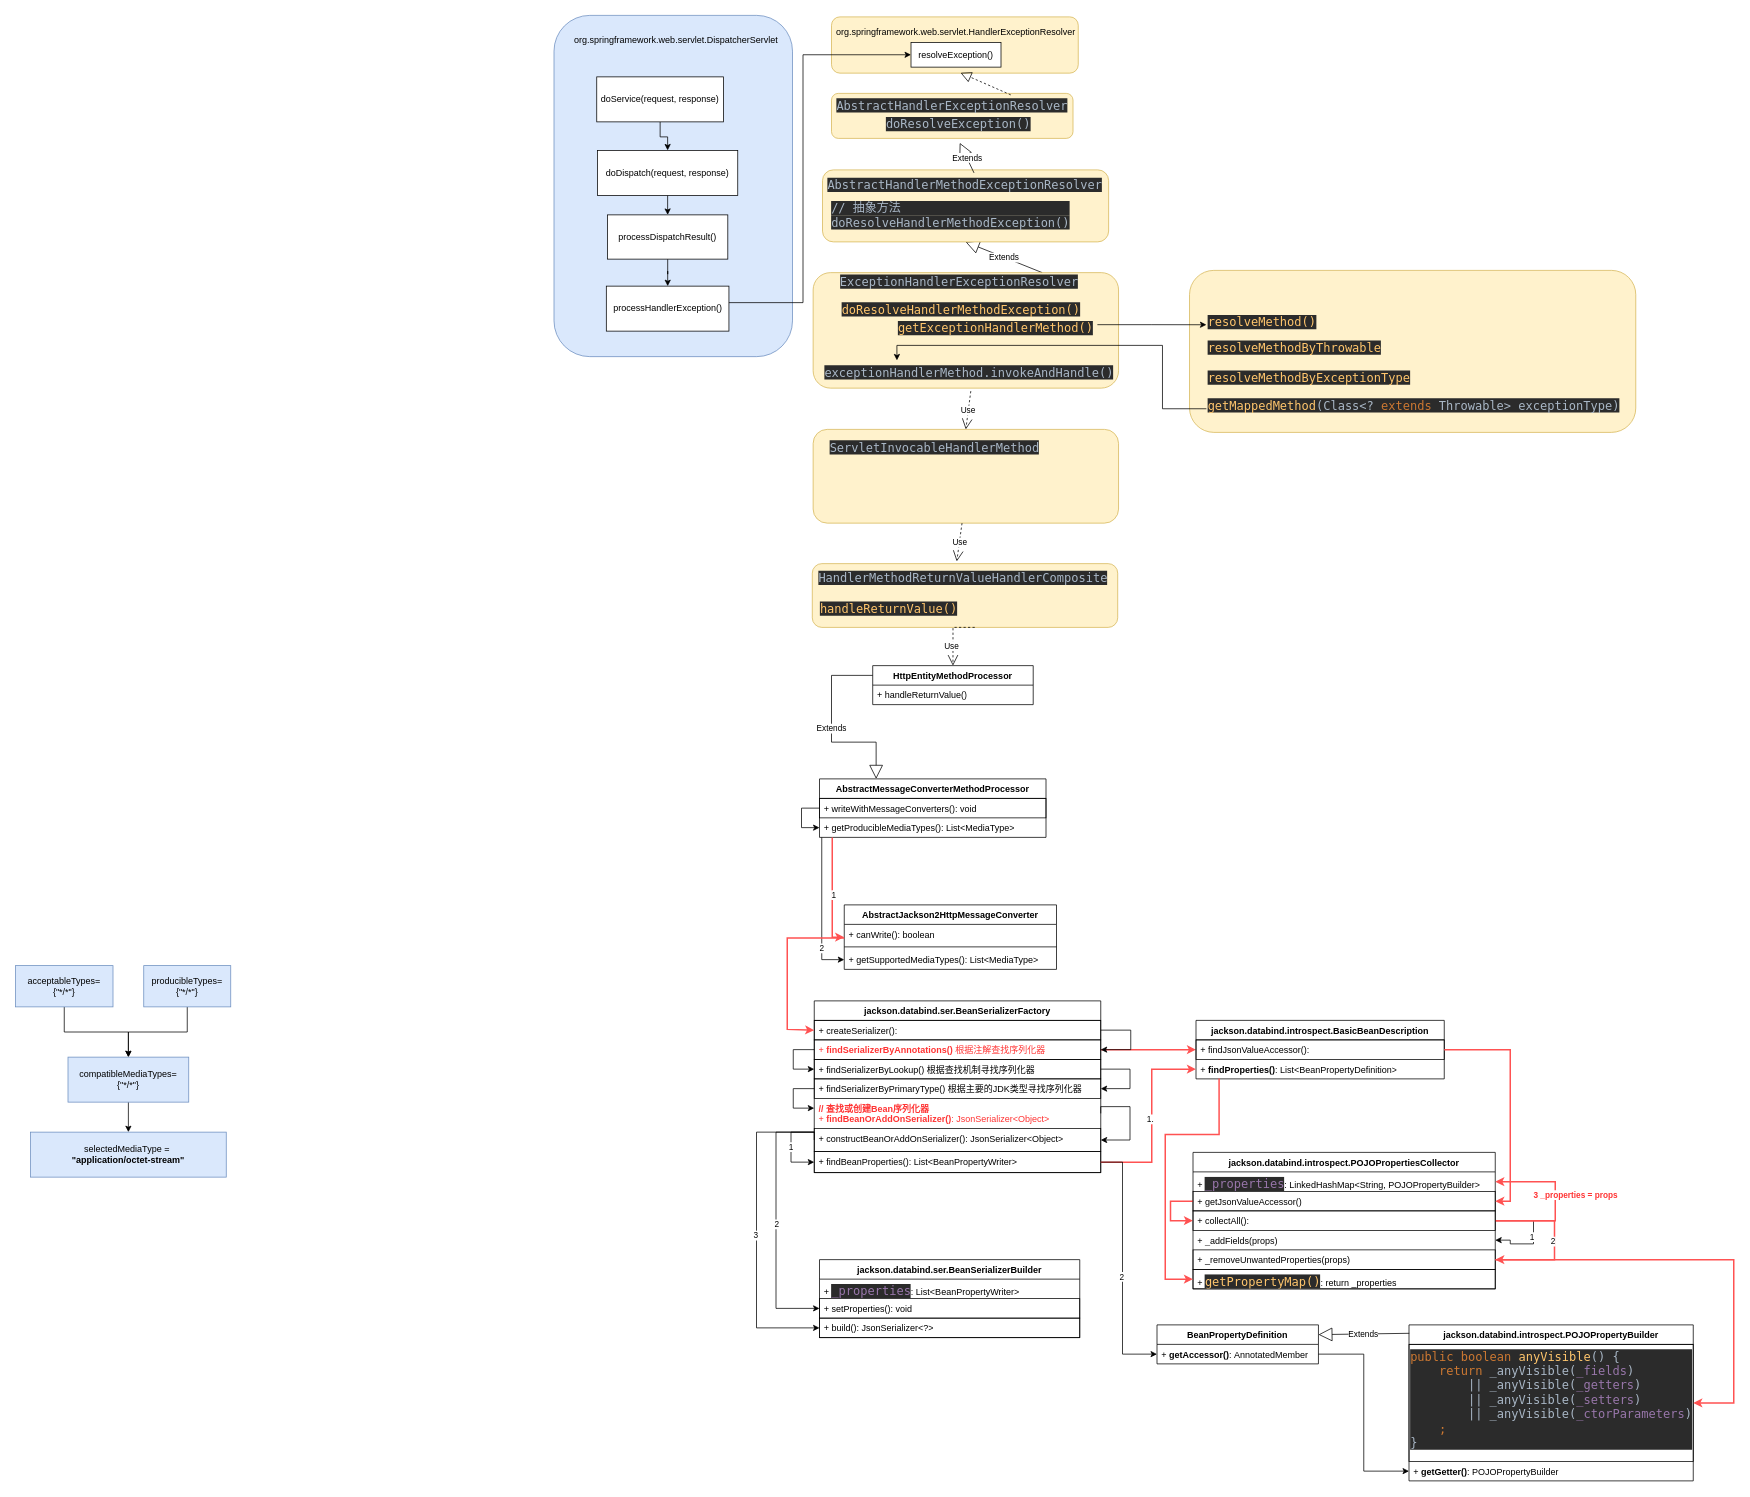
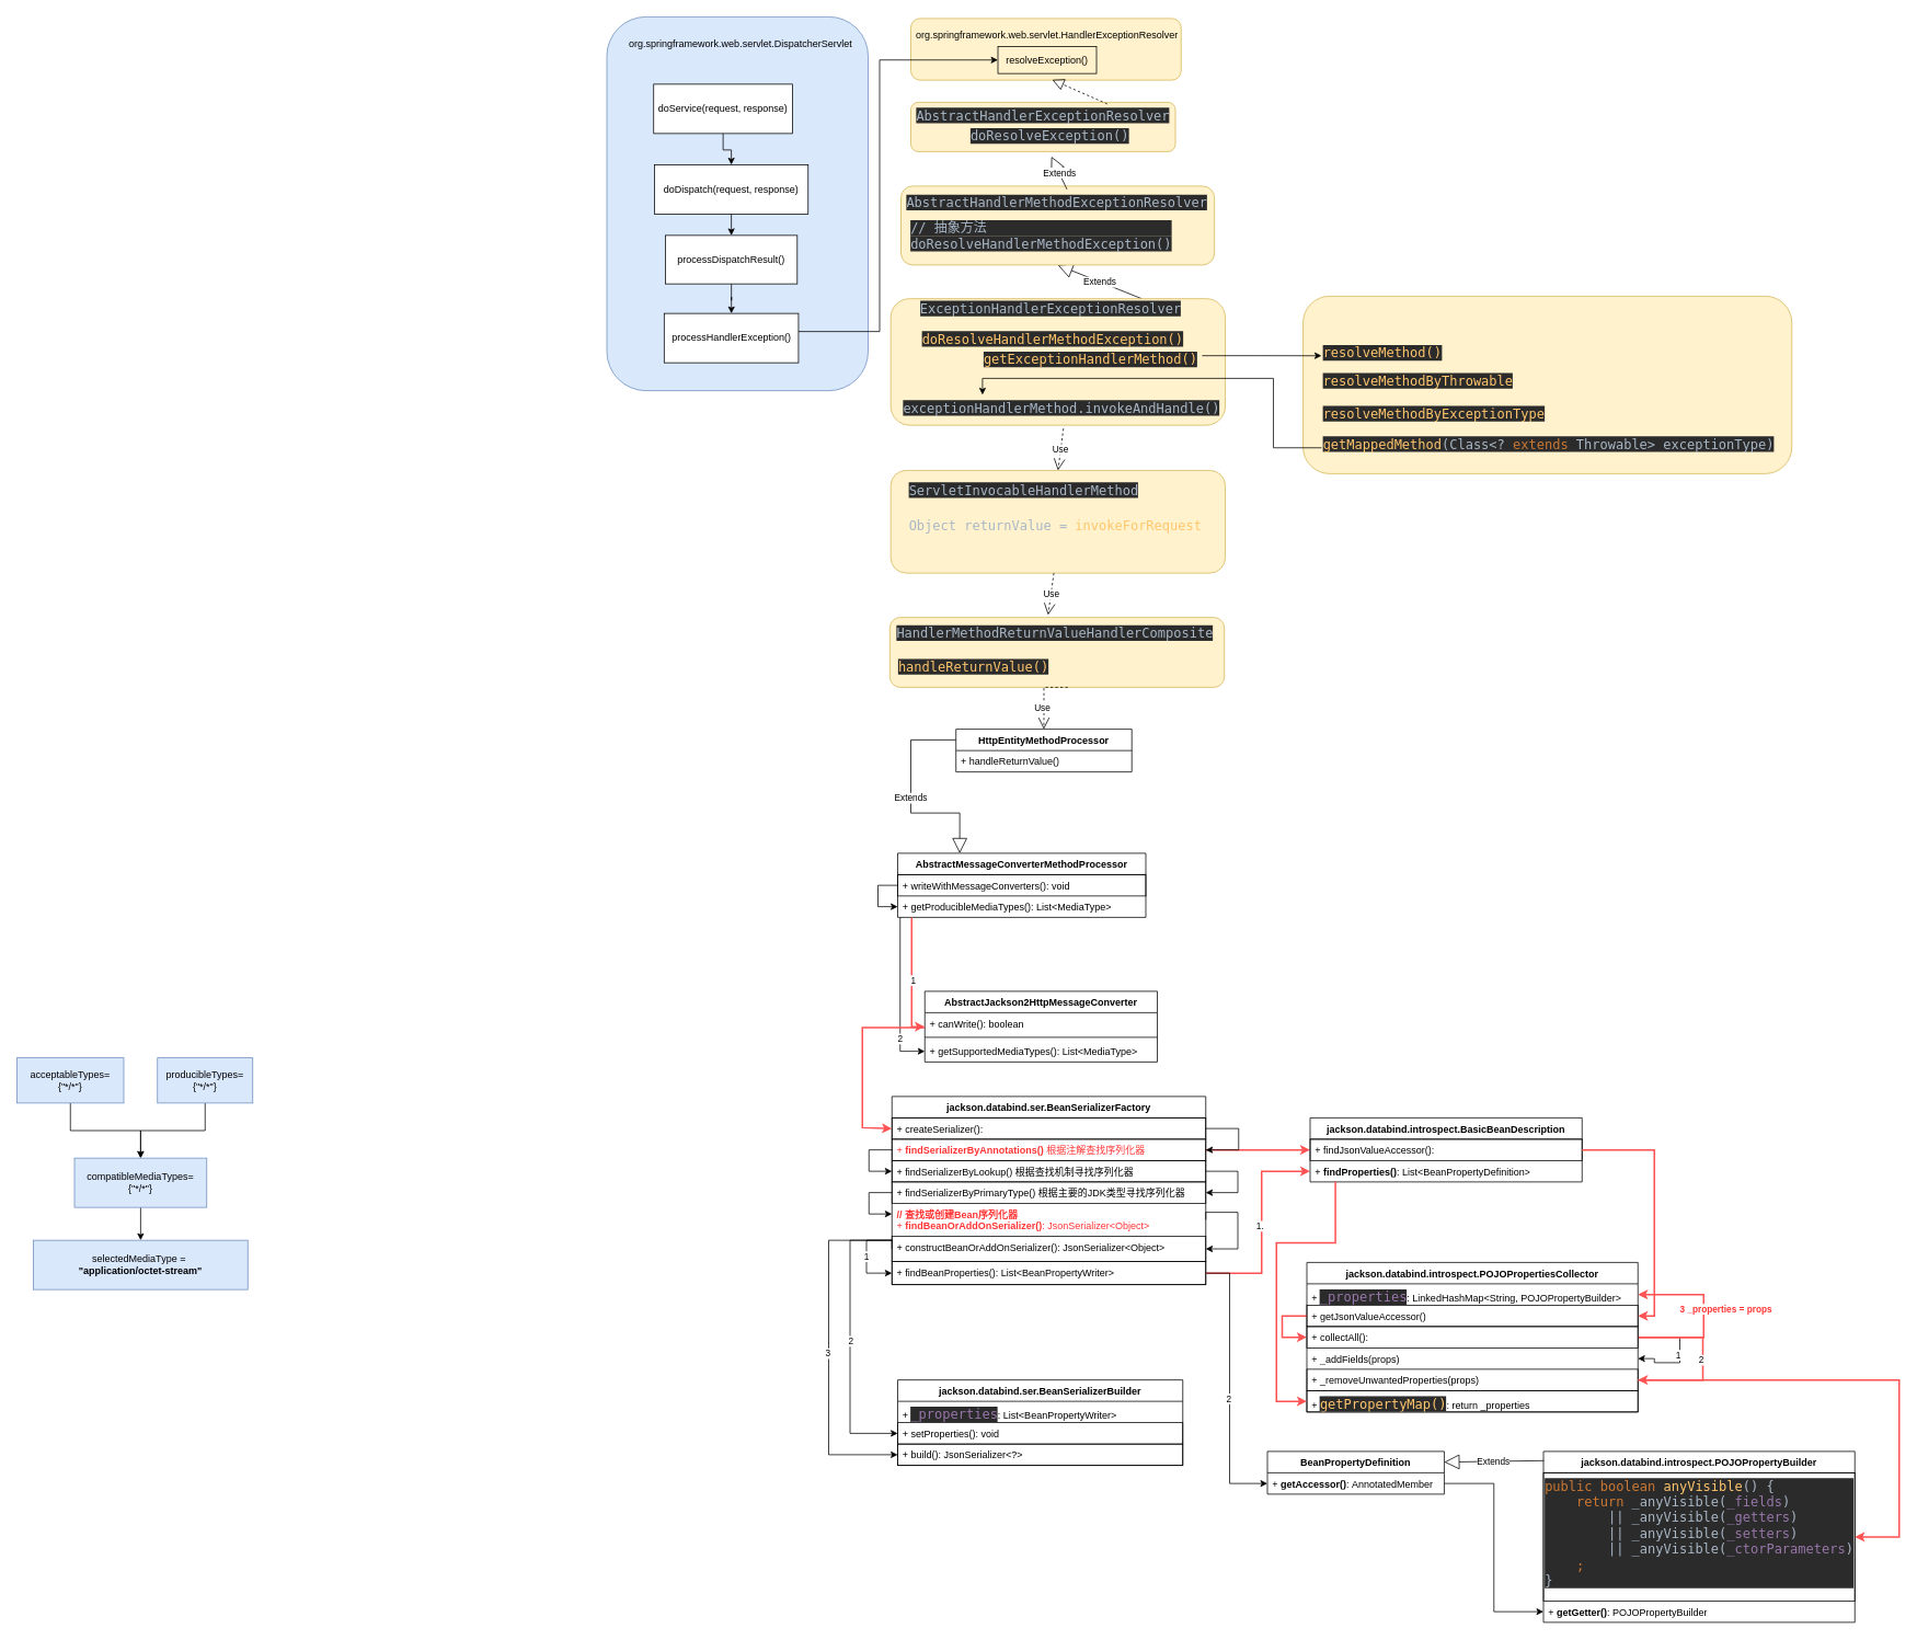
- <mxCell id="16" value="resolveException()" style="whiteSpace=wrap;html=1;rounded=0;" parent="1" vertex="1"><mxGeometry x="1214" y="56" width="120" height="33" as="geometry" /></mxCell>
+ <mxCell id="16" value="resolveException()" style="whiteSpace=wrap;html=1;rounded=0;fillColor=#fff2cc;" parent="1" vertex="1"><mxGeometry x="1214" y="56" width="120" height="33" as="geometry" /></mxCell>
+ <mxCell id="42" value="&lt;span style=&quot;forced-color-adjust: none; color: rgb(169, 183, 198); font-family: &amp;quot;MesloLGS NF&amp;quot;, monospace; font-size: 12pt; font-style: normal; font-variant-ligatures: normal; font-variant-caps: normal; font-weight: 400; letter-spacing: normal; orphans: 2; text-align: center; text-indent: 0px; text-transform: none; widows: 2; word-spacing: 0px; -webkit-text-stroke-width: 0px; white-space: pre; text-decoration-thickness: initial; text-decoration-style: initial; text-decoration-color: initial;&quot;&gt;Object returnValue = &lt;/span&gt;&lt;span style=&quot;forced-color-adjust: none; font-family: &amp;quot;MesloLGS NF&amp;quot;, monospace; font-size: 16px; font-style: normal; font-variant-ligatures: normal; font-variant-caps: normal; font-weight: 400; letter-spacing: normal; orphans: 2; text-align: center; text-indent: 0px; text-transform: none; widows: 2; word-spacing: 0px; -webkit-text-stroke-width: 0px; white-space: pre; text-decoration-thickness: initial; text-decoration-style: initial; text-decoration-color: initial; color: rgb(255, 198, 109);&quot;&gt;invokeForRequest&lt;/span&gt;" style="text;whiteSpace=wrap;html=1;" vertex="1" parent="1"><mxGeometry x="1104" y="623" width="364" height="41" as="geometry" /></mxCell>
